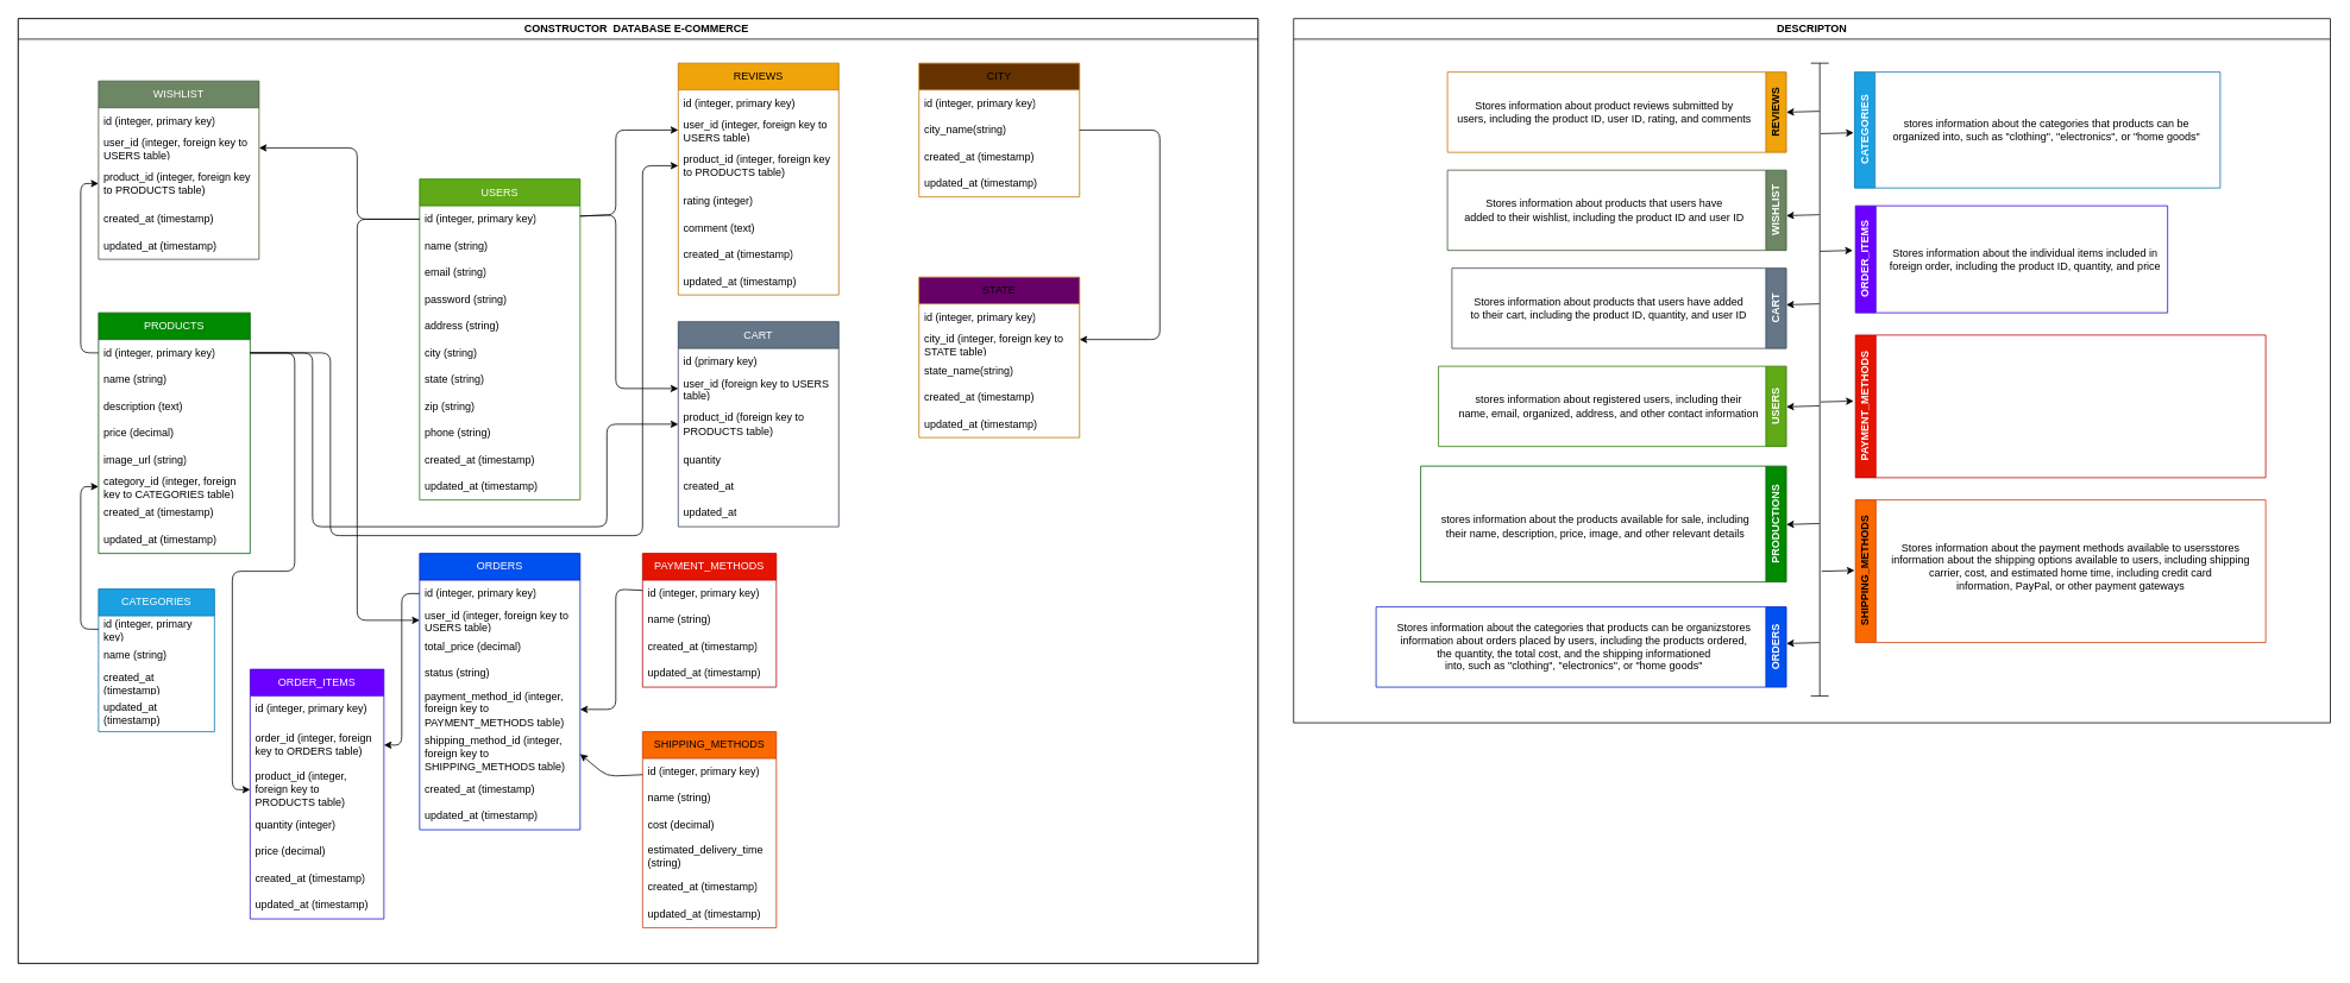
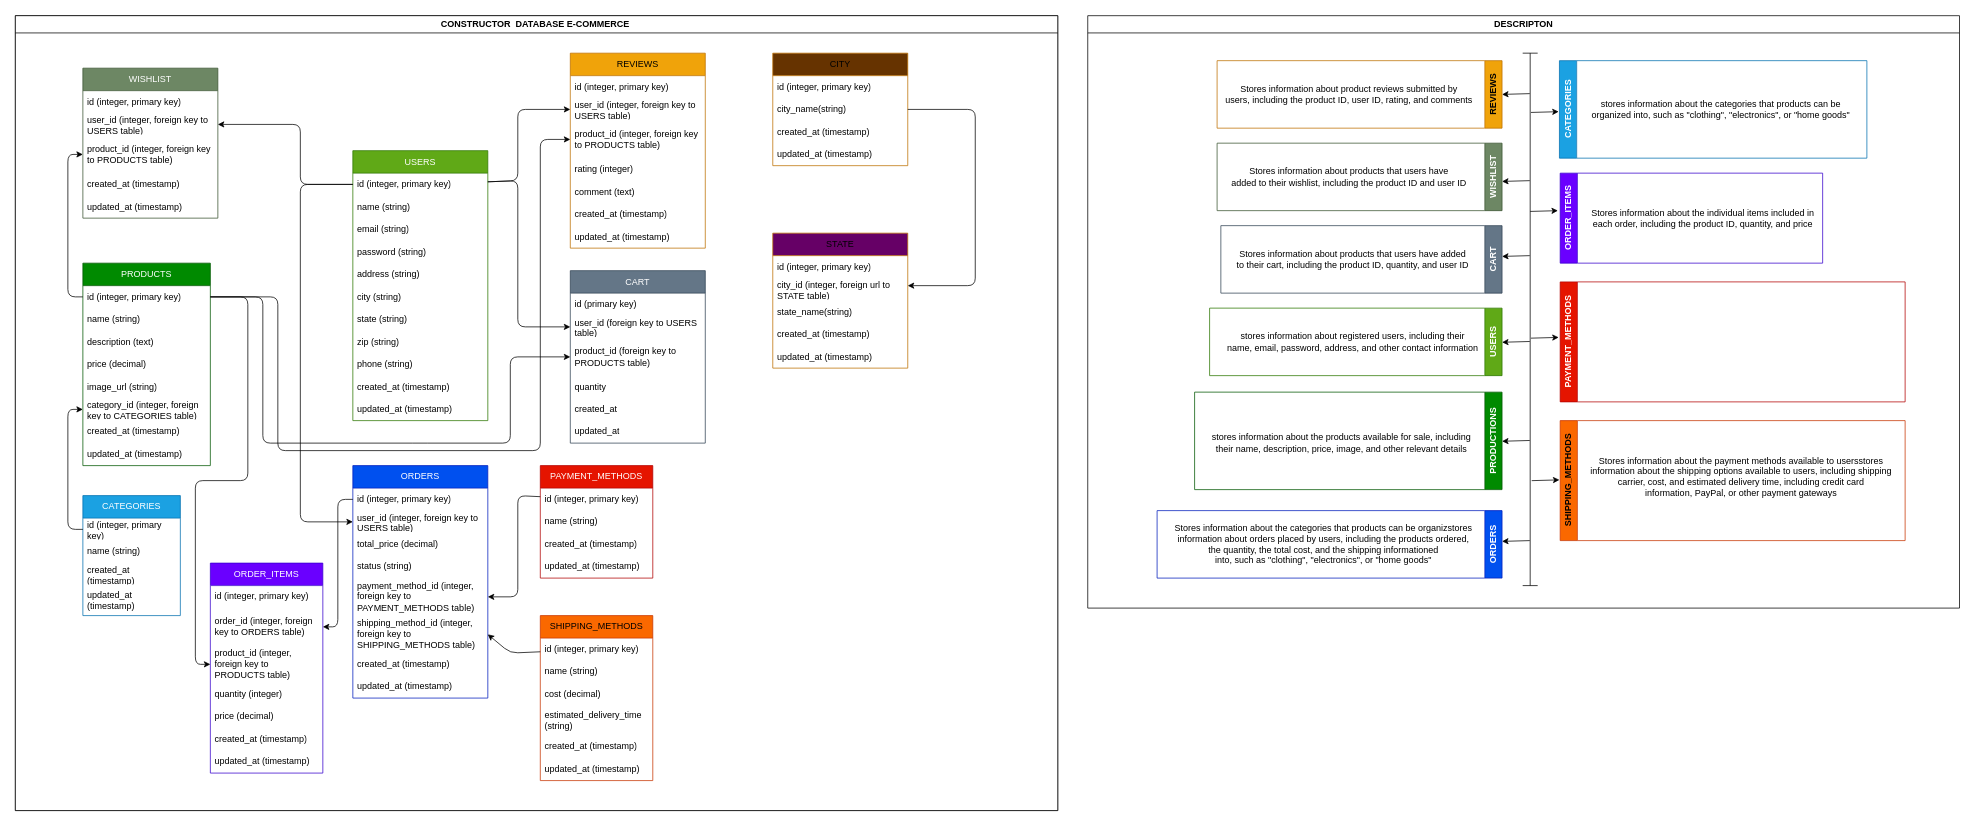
- <mxCell id="202" value="Stores information about the individual items included in &lt;br&gt;foreign order, including the product ID, quantity, and price" style="text;html=1;align=center;verticalAlign=middle;resizable=0;points=[];autosize=1;strokeColor=none;fillColor=none;" parent="201" vertex="1"><mxGeometry x="30" y="40" width="320" height="40" as="geometry" /></mxCell>
+ <mxCell id="202" value="Stores information about the individual items included in &lt;br&gt;each order, including the product ID, quantity, and price" style="text;html=1;align=center;verticalAlign=middle;resizable=0;points=[];autosize=1;strokeColor=none;fillColor=none;" parent="201" vertex="1"><mxGeometry x="30" y="40" width="320" height="40" as="geometry" /></mxCell>
- <mxCell id="187" value="city_id (integer, foreign key to STATE table)" style="text;strokeColor=none;fillColor=none;align=left;verticalAlign=middle;spacingLeft=4;spacingRight=4;overflow=hidden;points=[[0,0.5],[1,0.5]];portConstraint=eastwest;rotatable=0;whiteSpace=wrap;html=1;" parent="185" vertex="1"><mxGeometry y="60" width="180" height="30" as="geometry" /></mxCell>
+ <mxCell id="187" value="city_id (integer, foreign url to STATE table)" style="text;strokeColor=none;fillColor=none;align=left;verticalAlign=middle;spacingLeft=4;spacingRight=4;overflow=hidden;points=[[0,0.5],[1,0.5]];portConstraint=eastwest;rotatable=0;whiteSpace=wrap;html=1;" parent="185" vertex="1"><mxGeometry y="60" width="180" height="30" as="geometry" /></mxCell>
- <mxCell id="194" value="stores information about registered users, including their &lt;br&gt;name, email, organized, address, and other contact information" style="text;html=1;align=center;verticalAlign=middle;resizable=0;points=[];autosize=1;strokeColor=none;fillColor=none;" parent="193" vertex="1"><mxGeometry x="10" y="25" width="360" height="40" as="geometry" /></mxCell>
+ <mxCell id="194" value="stores information about registered users, including their &lt;br&gt;name, email, password, address, and other contact information" style="text;html=1;align=center;verticalAlign=middle;resizable=0;points=[];autosize=1;strokeColor=none;fillColor=none;" parent="193" vertex="1"><mxGeometry x="10" y="25" width="360" height="40" as="geometry" /></mxCell>
- <mxCell id="205" value="Stores information about the payment methods available to usersstores &lt;br&gt;information about the shipping options available to users, including shipping &lt;br&gt;carrier, cost, and estimated home time, including credit card &lt;br&gt;information, PayPal, or other payment gateways" style="text;html=1;align=center;verticalAlign=middle;resizable=0;points=[];autosize=1;strokeColor=none;fillColor=none;" parent="204" vertex="1"><mxGeometry x="26" y="40" width="430" height="70" as="geometry" /></mxCell>
+ <mxCell id="205" value="Stores information about the payment methods available to usersstores &lt;br&gt;information about the shipping options available to users, including shipping &lt;br&gt;carrier, cost, and estimated delivery time, including credit card &lt;br&gt;information, PayPal, or other payment gateways" style="text;html=1;align=center;verticalAlign=middle;resizable=0;points=[];autosize=1;strokeColor=none;fillColor=none;" parent="204" vertex="1"><mxGeometry x="26" y="40" width="430" height="70" as="geometry" /></mxCell>
